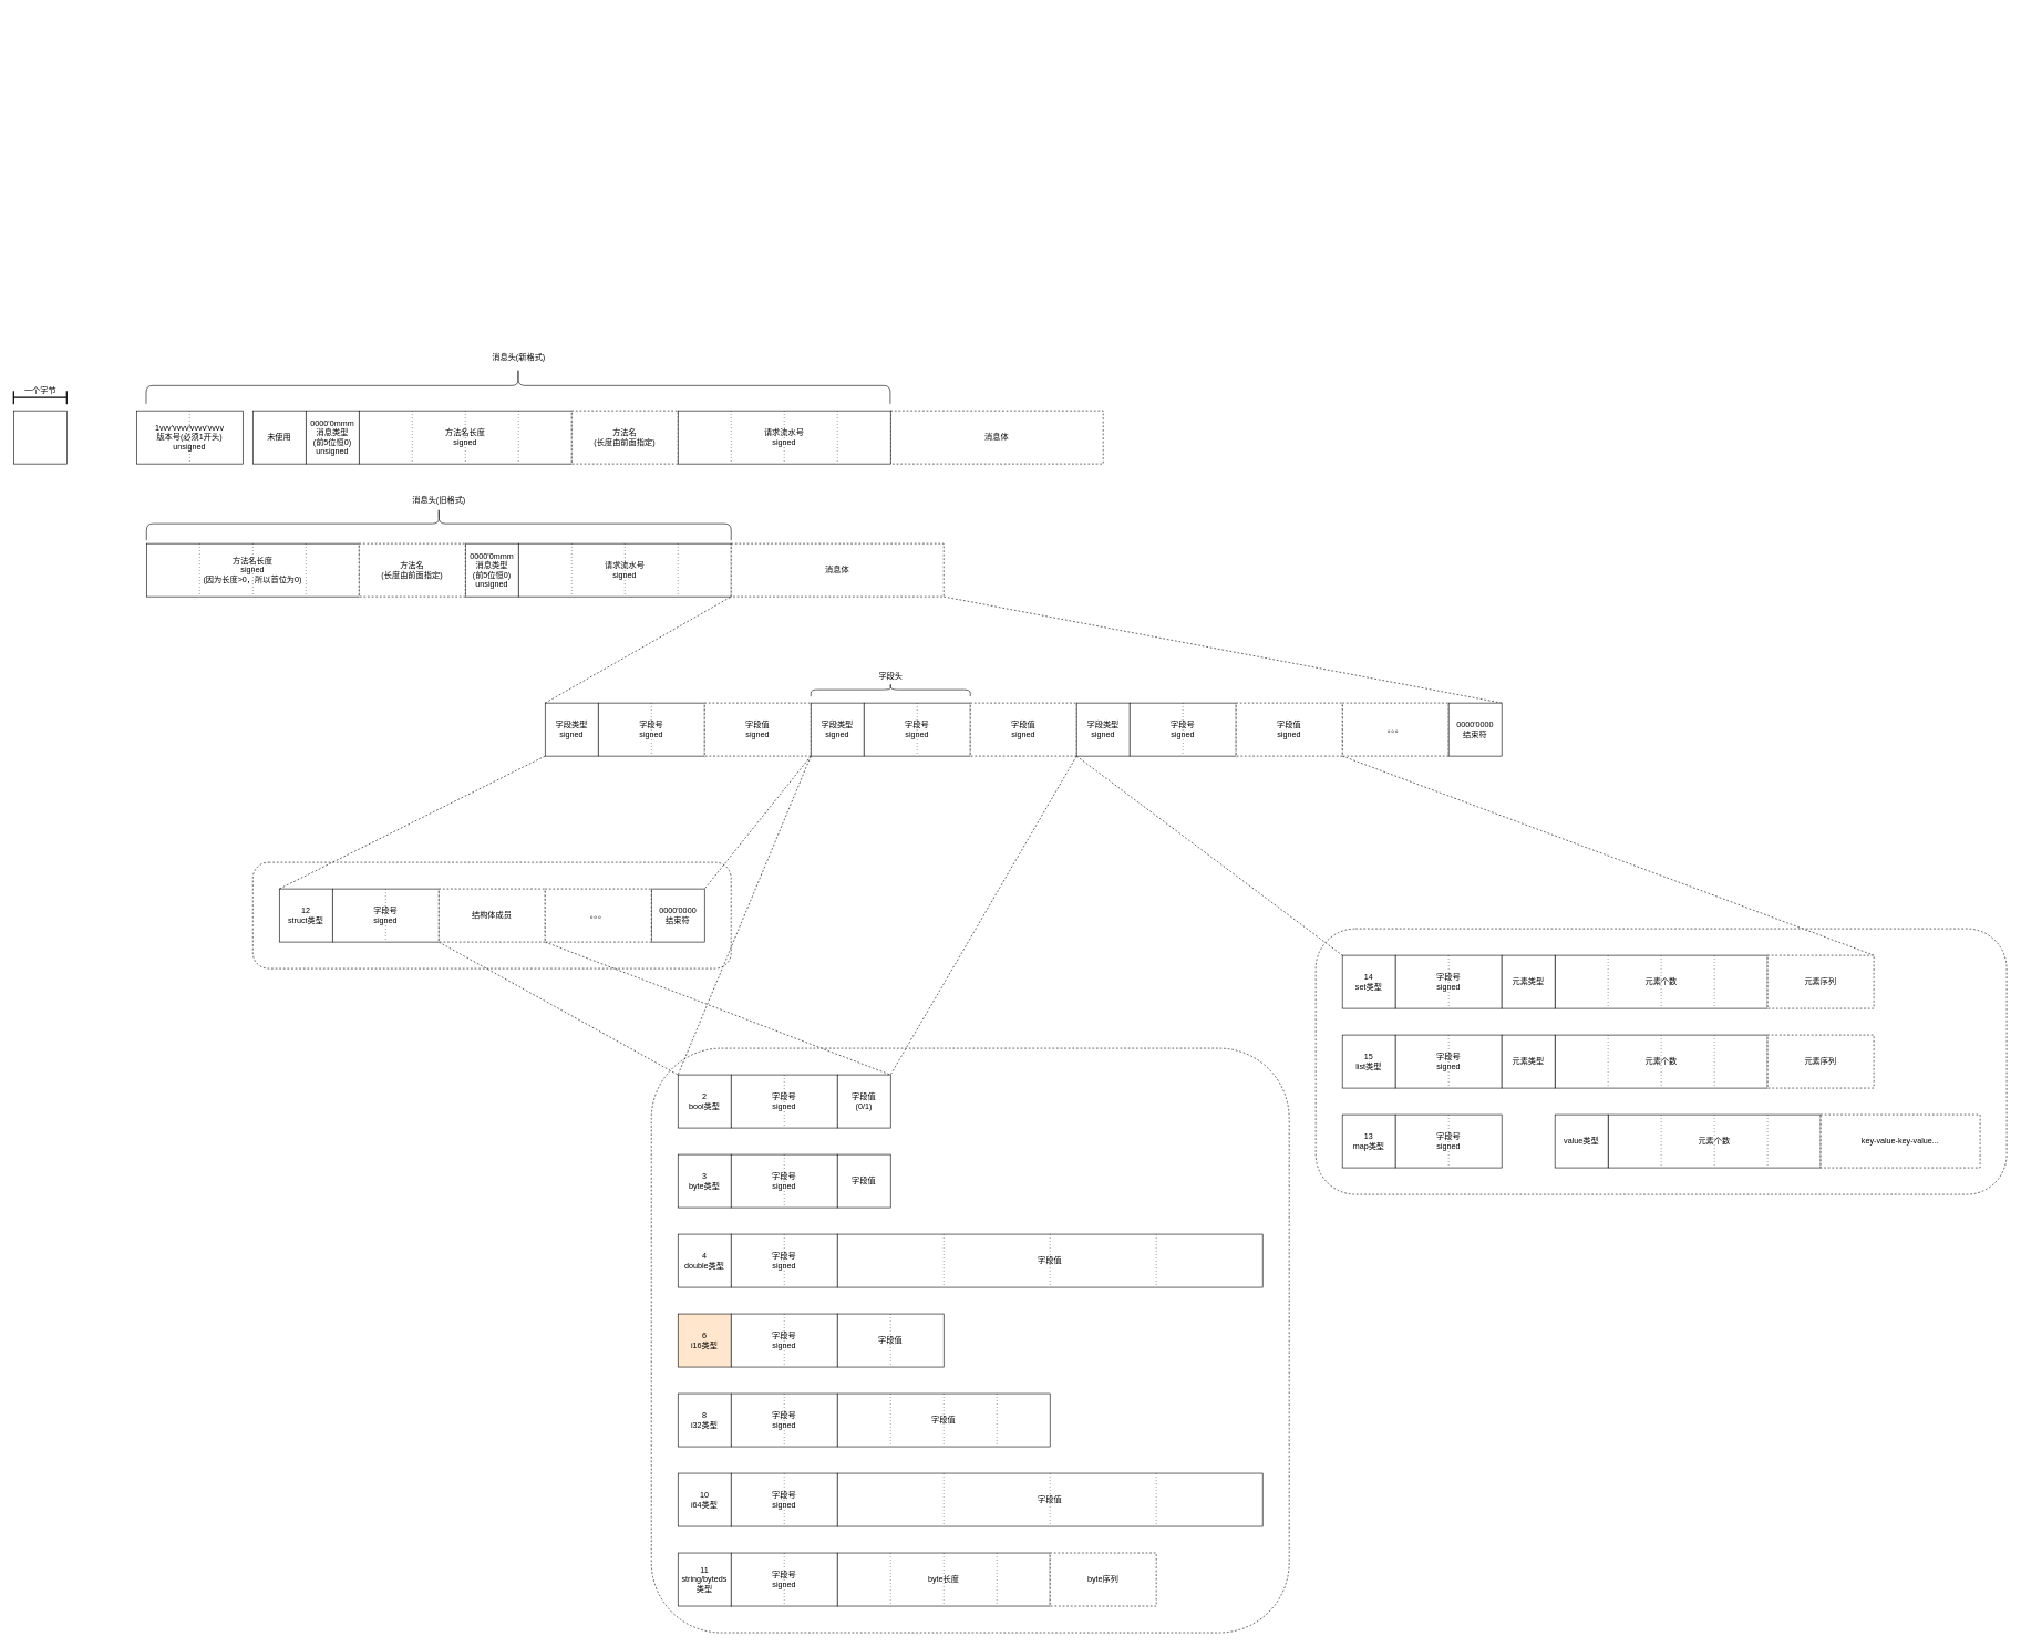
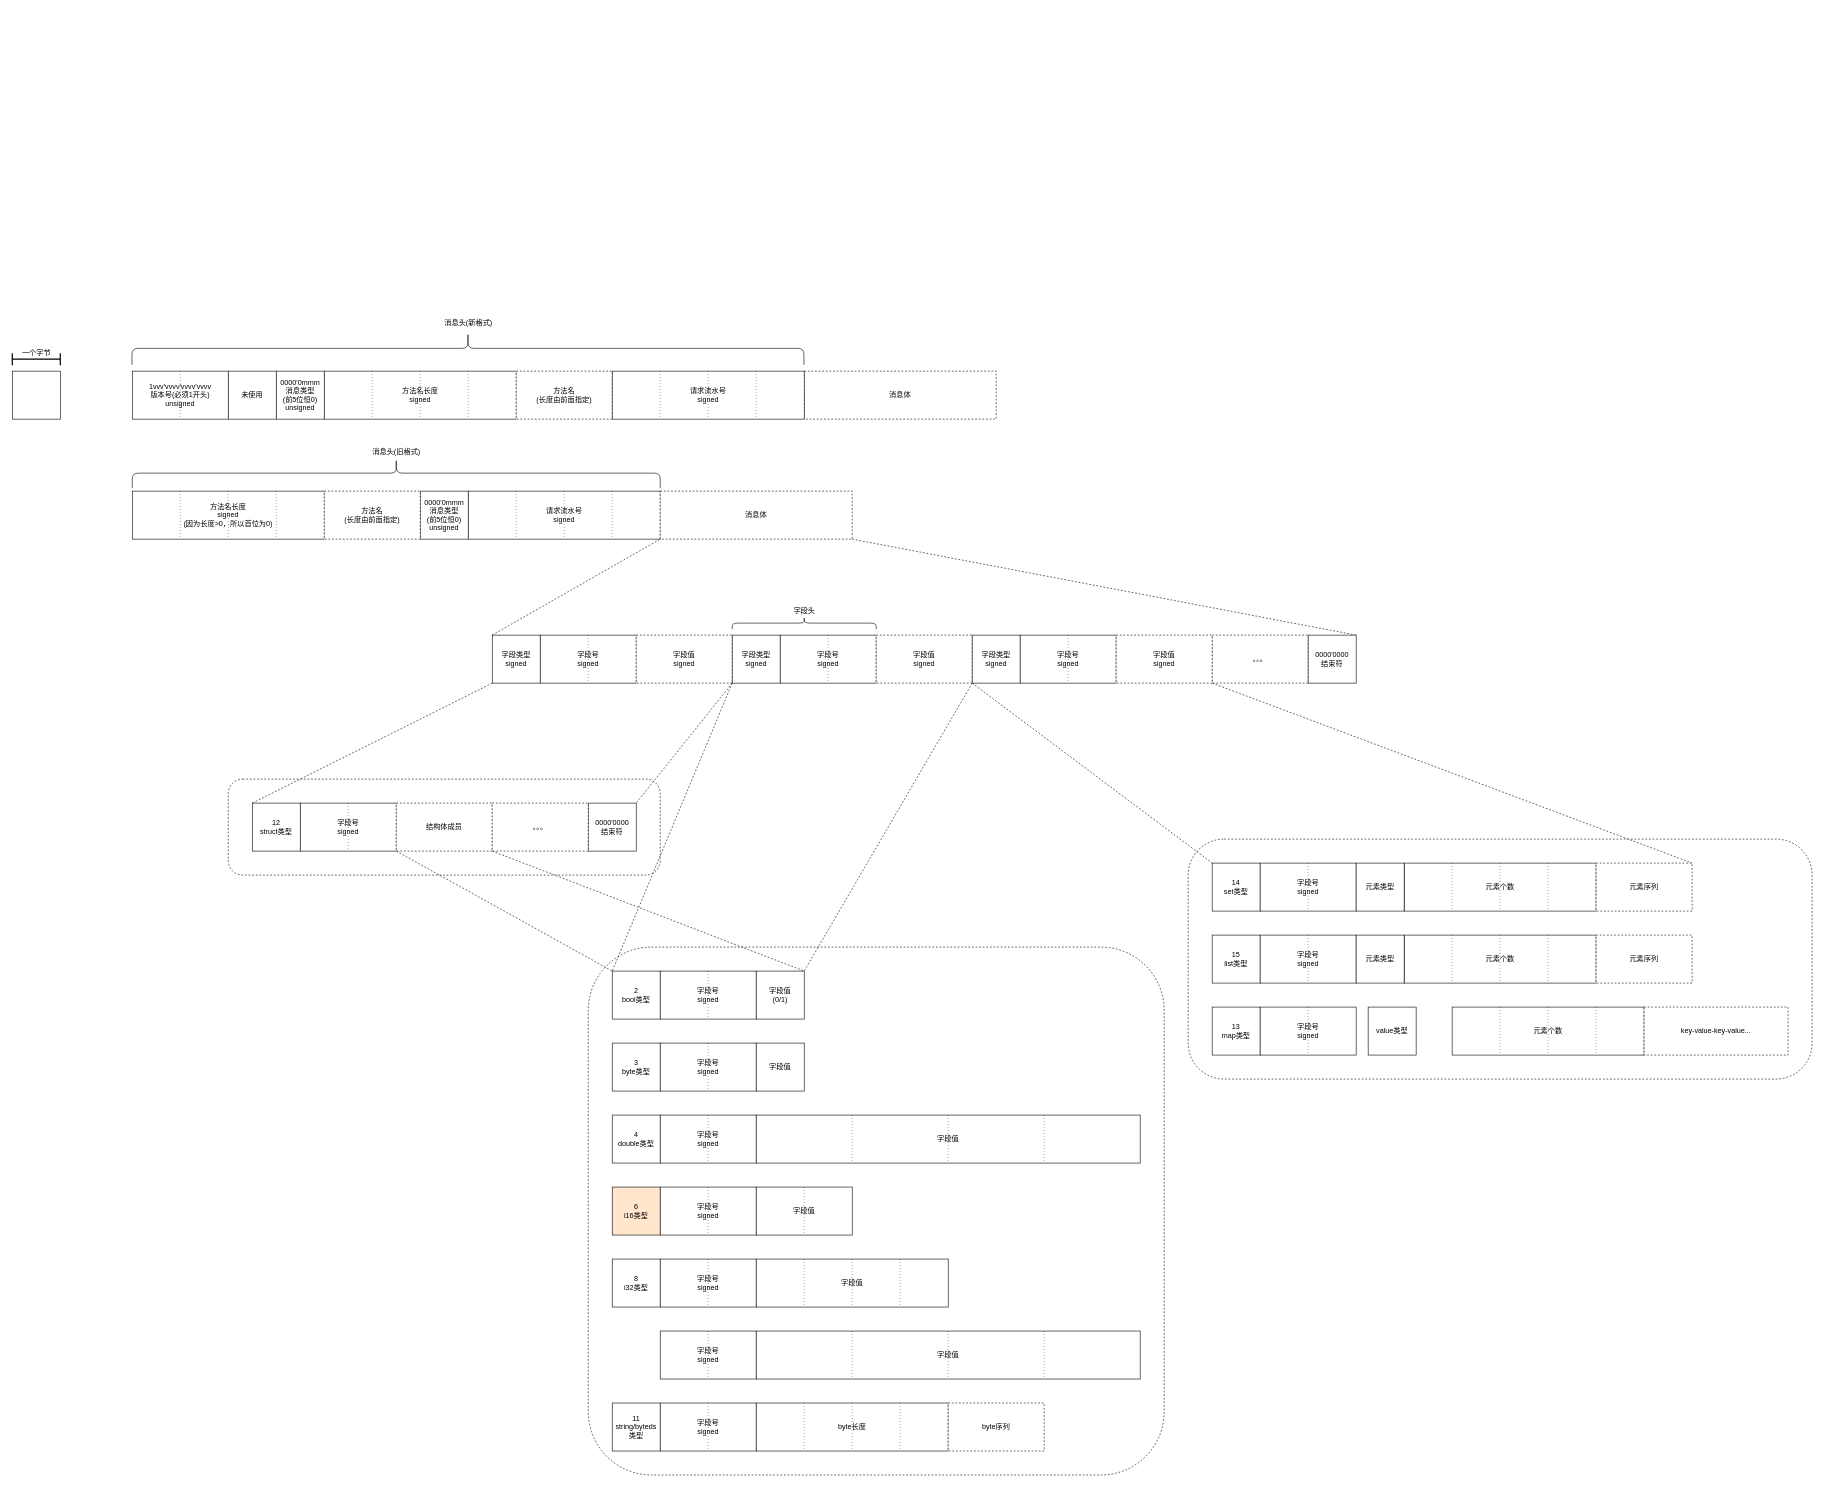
- <mxCell id="5" value="1vvv'vvvv'vvvv'vvvv&lt;br style=&quot;font-size: 12px;&quot;&gt;版本号(必须1开头)&lt;br style=&quot;font-size: 12px;&quot;&gt;unsigned" style="rounded=0;whiteSpace=wrap;html=1;fontSize=12;shadow=0;" parent="1" vertex="1"><mxGeometry x="205" y="618" width="160" height="80" as="geometry" /></mxCell>
+ <mxCell id="5" value="1vvv'vvvv'vvvv'vvvv&lt;br style=&quot;font-size: 12px;&quot;&gt;版本号(必须1开头)&lt;br style=&quot;font-size: 12px;&quot;&gt;unsigned" style="rounded=0;whiteSpace=wrap;html=1;fontSize=12;shadow=0;" parent="1" vertex="1"><mxGeometry x="220" y="618" width="160" height="80" as="geometry" /></mxCell>
- <mxCell id="70" value="value类型" style="rounded=0;whiteSpace=wrap;html=1;fontSize=12;shadow=0;" parent="1" vertex="1"><mxGeometry x="2340" y="1678" width="80" height="80" as="geometry" /></mxCell>
+ <mxCell id="70" value="value类型" style="rounded=0;whiteSpace=wrap;html=1;fontSize=12;shadow=0;" parent="1" vertex="1"><mxGeometry x="2280" y="1678" width="80" height="80" as="geometry" /></mxCell>
- <mxCell id="50" value="10&lt;br style=&quot;font-size: 12px;&quot;&gt;i64类型" style="rounded=0;whiteSpace=wrap;html=1;fontSize=12;shadow=0;" parent="1" vertex="1"><mxGeometry x="1020" y="2218" width="80" height="80" as="geometry" /></mxCell>
